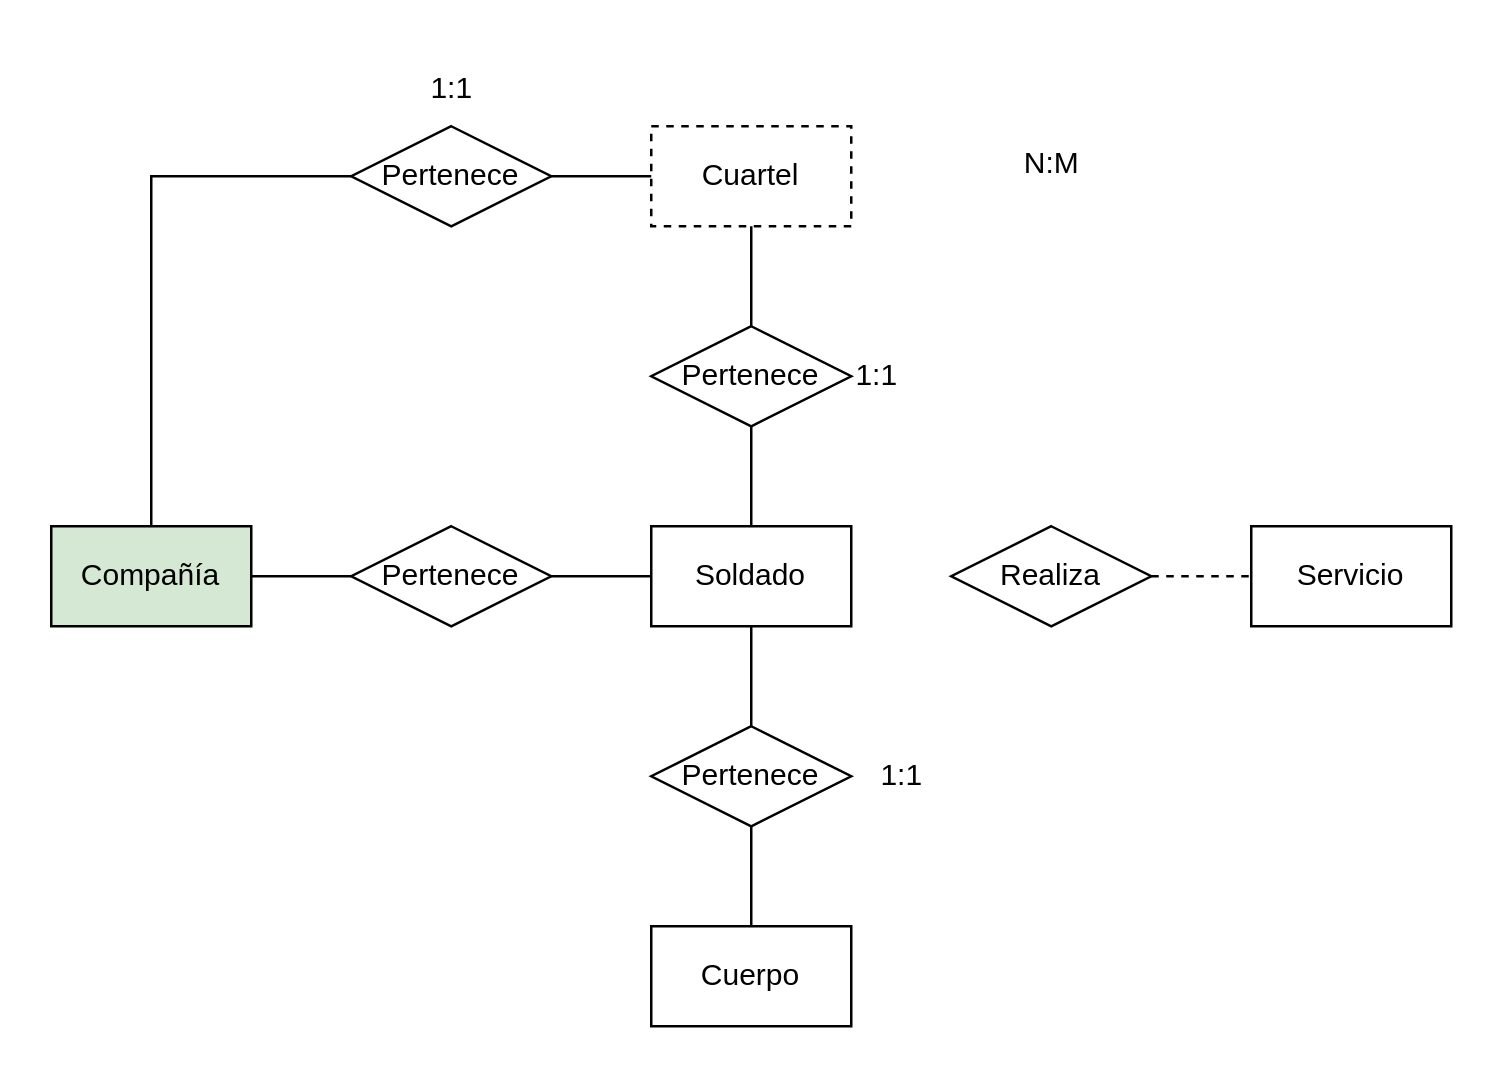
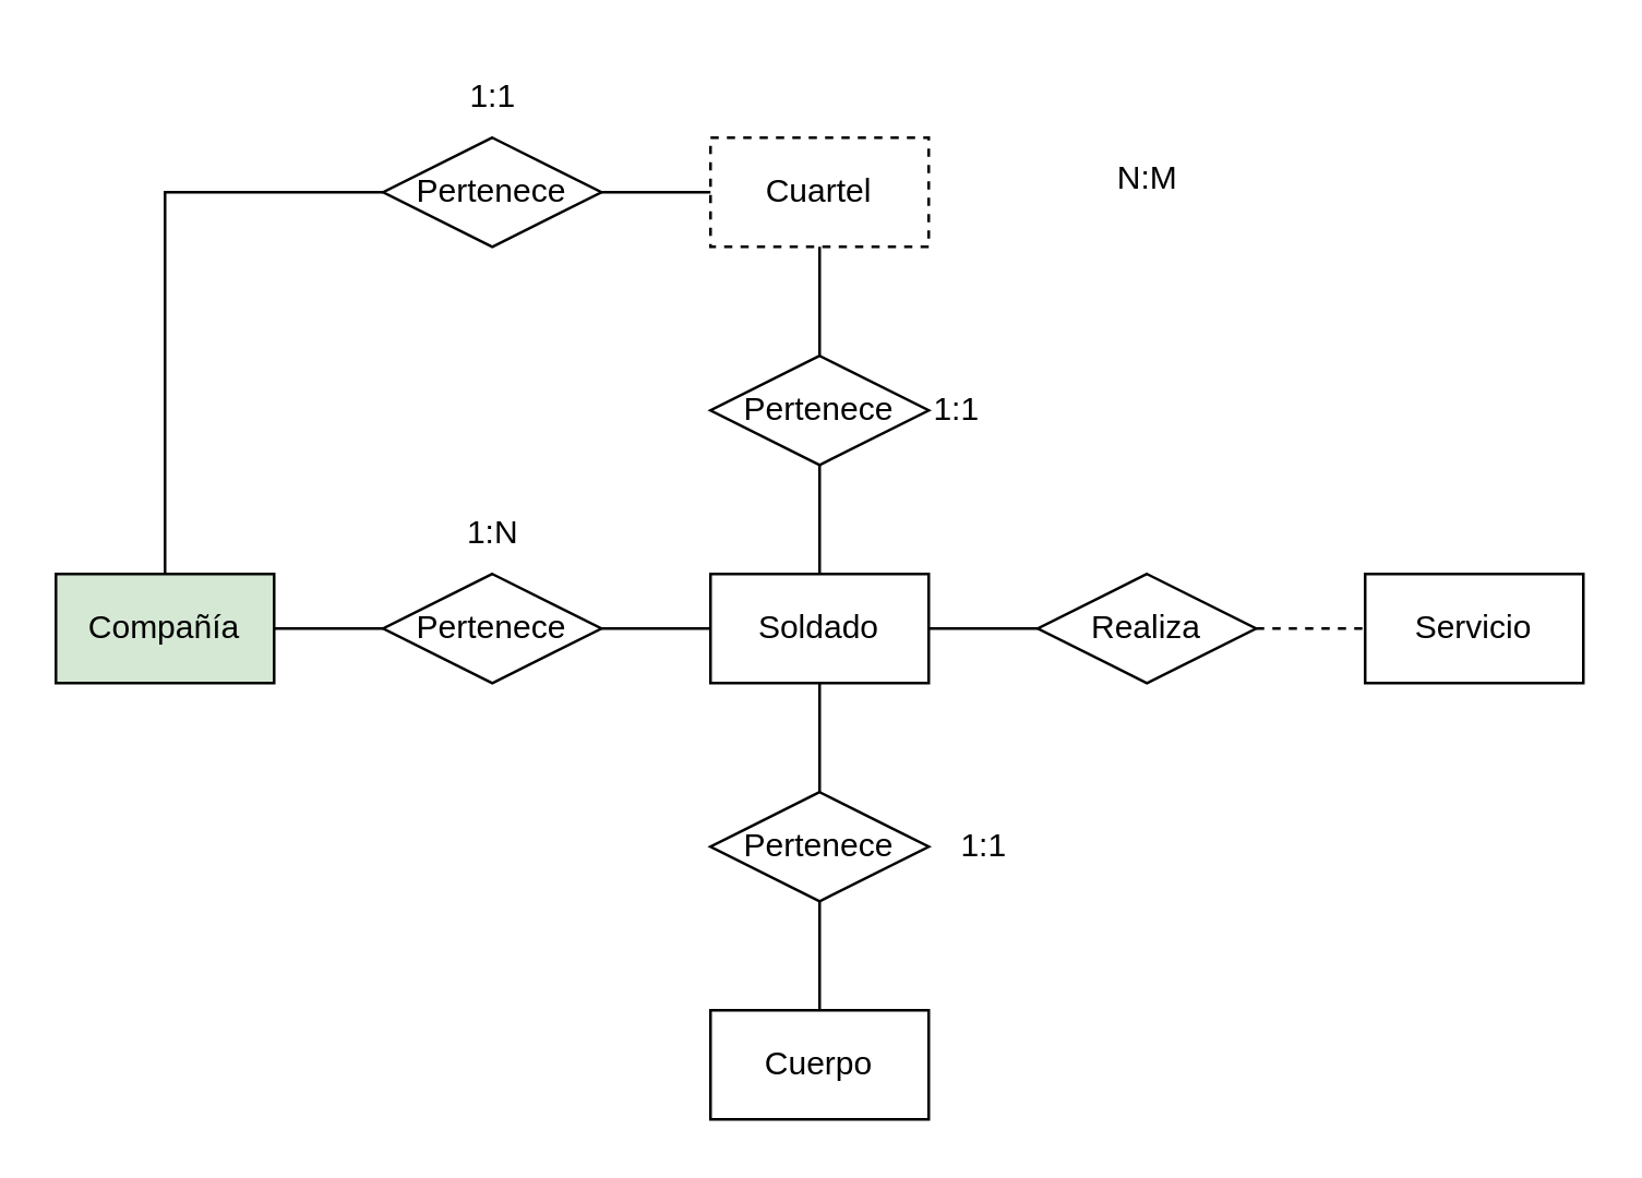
+ <mxCell id="22" value="1:N" style="text;html=1;align=center;verticalAlign=middle;resizable=0;points=[];autosize=1;strokeColor=none;fillColor=none;" vertex="1" parent="1"><mxGeometry x="160" y="180" width="40" height="30" as="geometry" /></mxCell>
+ <mxCell id="2" style="edgeStyle=orthogonalEdgeStyle;rounded=0;orthogonalLoop=1;jettySize=auto;html=1;exitX=1;exitY=0.5;exitDx=0;exitDy=0;entryX=0;entryY=0.5;entryDx=0;entryDy=0;endArrow=none;endFill=0;" edge="1" parent="1" source="3" target="10"><mxGeometry relative="1" as="geometry" /></mxCell>
